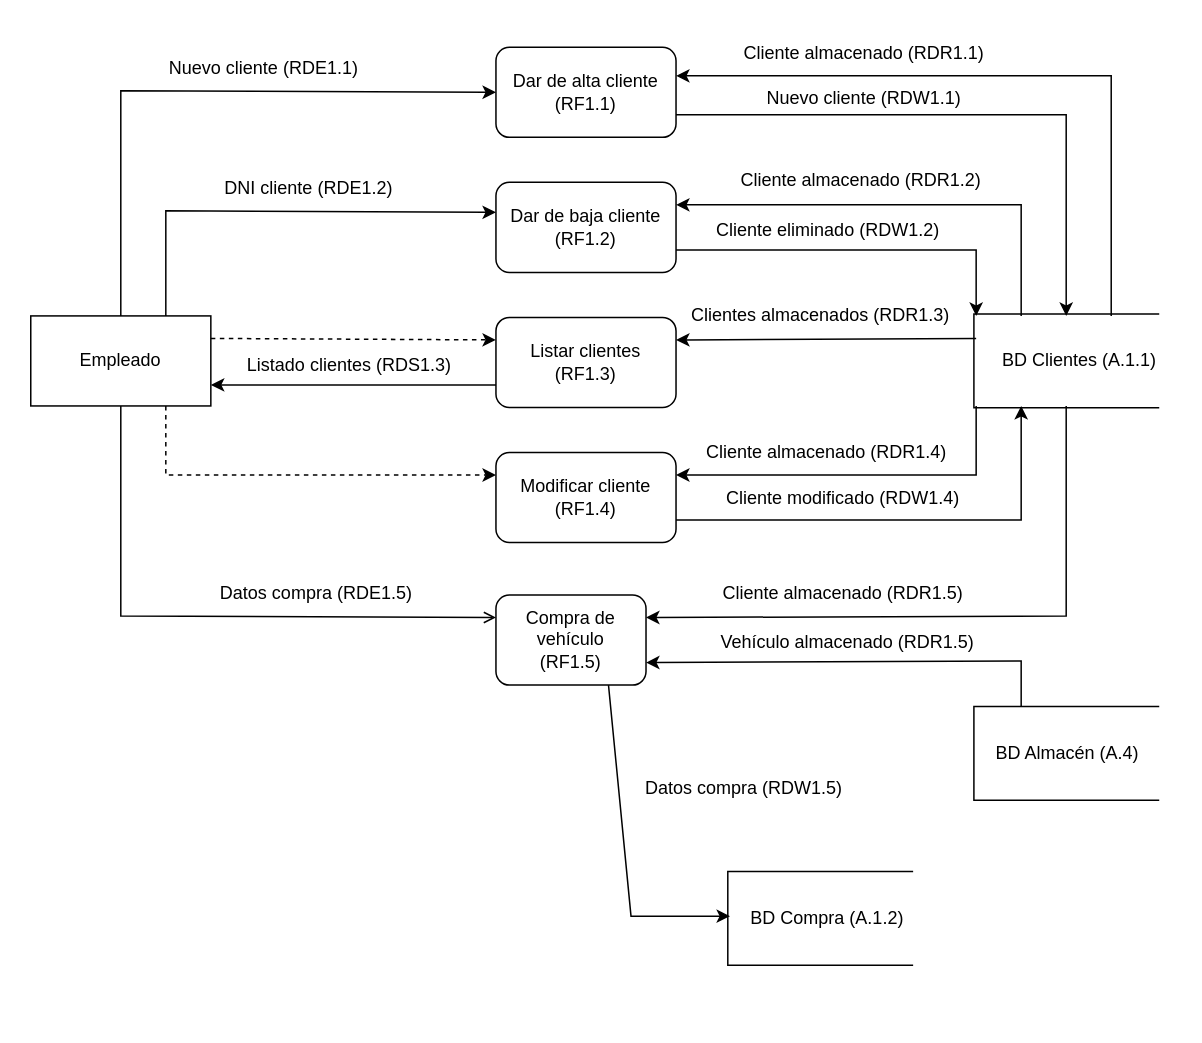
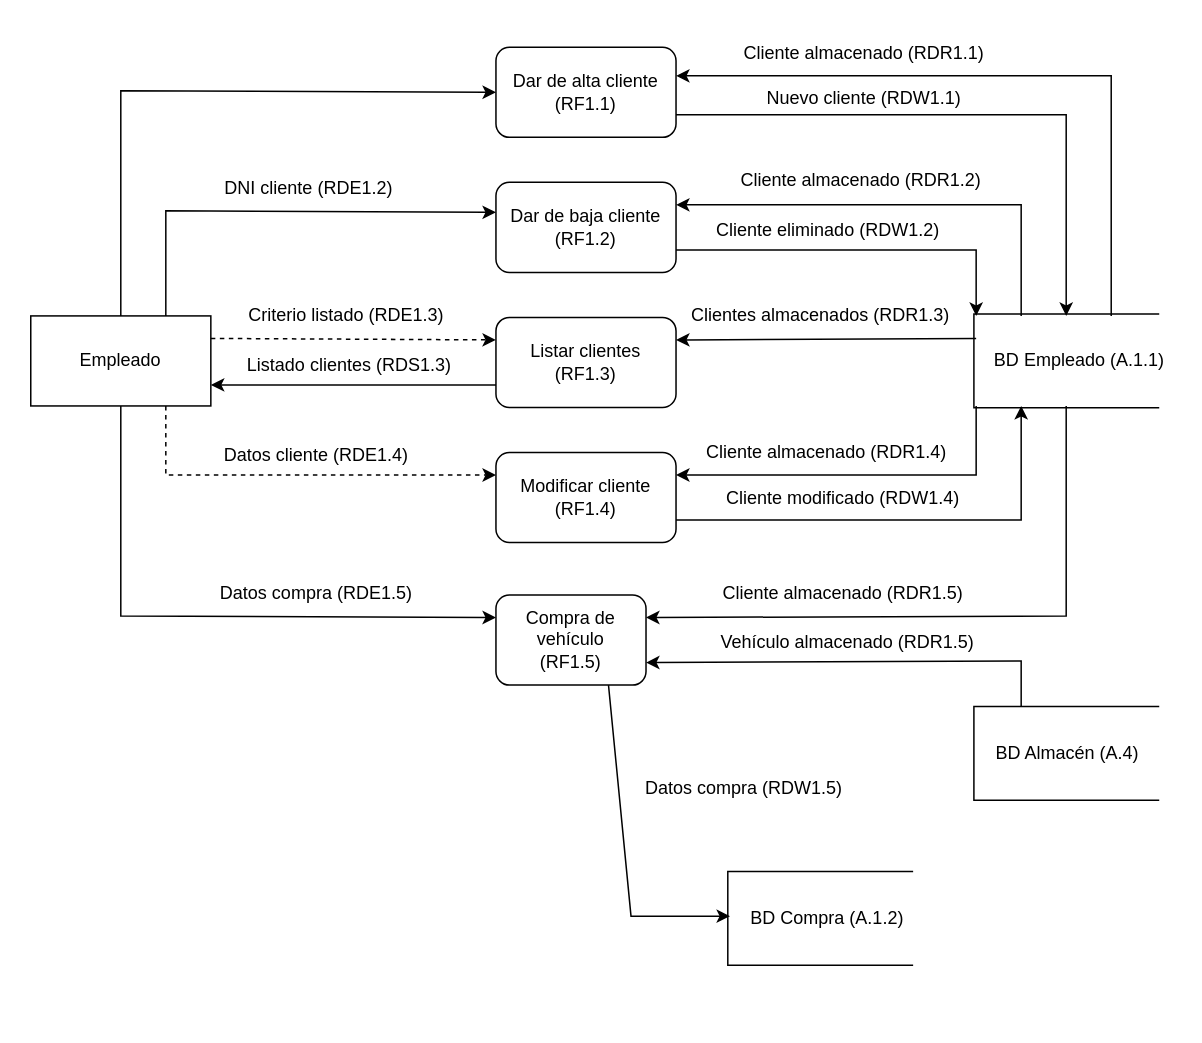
- <mxCell id="8" value="Nuevo cliente (RDE1.1)" style="text;html=1;align=center;verticalAlign=middle;resizable=0;points=[];autosize=1;strokeColor=none;fillColor=none;" parent="1" vertex="1"><mxGeometry x="100" y="30" width="150" height="30" as="geometry" /></mxCell>
+ <mxCell id="21" value="Criterio listado (RDE1.3)" style="text;html=1;align=center;verticalAlign=middle;resizable=0;points=[];autosize=1;strokeColor=none;fillColor=none;" parent="1" vertex="1"><mxGeometry x="155" y="195" width="150" height="30" as="geometry" /></mxCell>
- <mxCell id="41" value="BD Clientes (A.1.1)" style="text;html=1;strokeColor=none;fillColor=none;align=center;verticalAlign=middle;whiteSpace=wrap;rounded=0;" vertex="1" parent="1"><mxGeometry x="659" y="225" width="120" height="30" as="geometry" /></mxCell>
+ <mxCell id="41" value="BD Empleado (A.1.1)" style="text;html=1;strokeColor=none;fillColor=none;align=center;verticalAlign=middle;whiteSpace=wrap;rounded=0;" vertex="1" parent="1"><mxGeometry x="659" y="225" width="120" height="30" as="geometry" /></mxCell>
+ <mxCell id="27" value="Datos cliente (RDE1.4)" style="text;html=1;align=center;verticalAlign=middle;resizable=0;points=[];autosize=1;strokeColor=none;fillColor=none;" parent="1" vertex="1"><mxGeometry x="135" y="288" width="150" height="30" as="geometry" /></mxCell>
- <mxCell id="32" value="" style="endArrow=open;html=1;rounded=0;exitX=0.5;exitY=1;exitDx=0;exitDy=0;entryX=0;entryY=0.25;entryDx=0;entryDy=0;" parent="1" source="2" target="7" edge="1"><mxGeometry width="50" height="50" relative="1" as="geometry"><mxPoint x="280" y="370" as="sourcePoint" /><mxPoint x="330" y="320" as="targetPoint" /><Array as="points"><mxPoint x="80" y="410" /></Array></mxGeometry></mxCell>
+ <mxCell id="32" value="" style="endArrow=classic;html=1;rounded=0;exitX=0.5;exitY=1;exitDx=0;exitDy=0;entryX=0;entryY=0.25;entryDx=0;entryDy=0;" parent="1" source="2" target="7" edge="1"><mxGeometry width="50" height="50" relative="1" as="geometry"><mxPoint x="280" y="370" as="sourcePoint" /><mxPoint x="330" y="320" as="targetPoint" /><Array as="points"><mxPoint x="80" y="410" /></Array></mxGeometry></mxCell>
